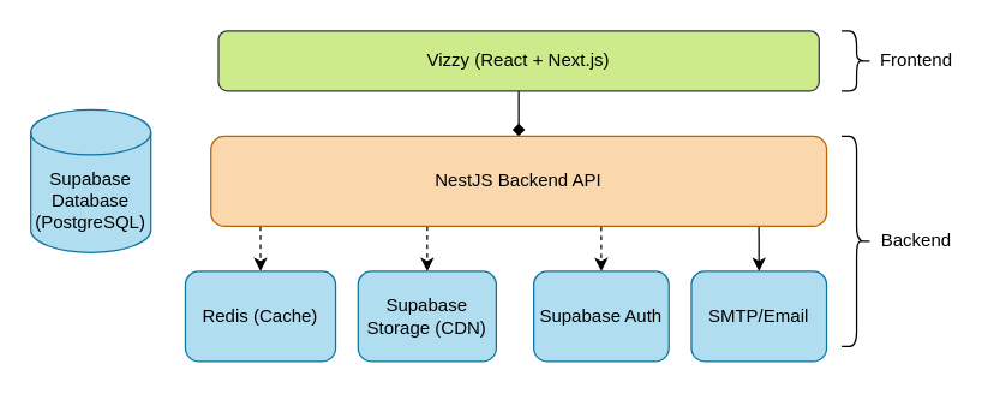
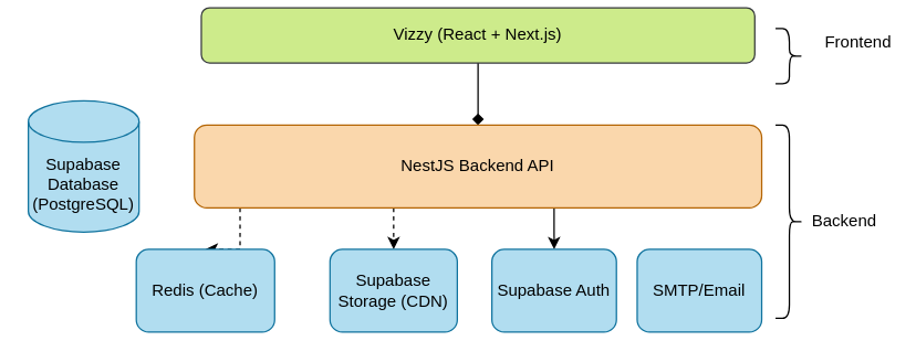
- <mxCell id="3" value="&lt;font&gt;Vizzy (React + Next.js)&lt;/font&gt;" style="rounded=1;whiteSpace=wrap;html=1;fillColor=#cdeb8b;strokeColor=#36393d;" parent="1" vertex="1"><mxGeometry x="145" y="20" width="400" height="40" as="geometry" /></mxCell>
+ <mxCell id="3" value="&lt;font&gt;Vizzy (React + Next.js)&lt;/font&gt;" style="rounded=1;whiteSpace=wrap;html=1;fillColor=#cdeb8b;strokeColor=#36393d;" parent="1" vertex="1"><mxGeometry x="145" y="5" width="400" height="40" as="geometry" /></mxCell>
- <mxCell id="12" value="Frontend" style="text;html=1;align=center;verticalAlign=middle;whiteSpace=wrap;rounded=0;" parent="1" vertex="1"><mxGeometry x="580" y="25" width="60" height="30" as="geometry" /></mxCell>
+ <mxCell id="12" value="Frontend" style="text;html=1;align=center;verticalAlign=middle;whiteSpace=wrap;rounded=0;" parent="1" vertex="1"><mxGeometry x="590" y="15" width="60" height="30" as="geometry" /></mxCell>
- <mxCell id="7" style="edgeStyle=orthogonalEdgeStyle;rounded=0;orthogonalLoop=1;jettySize=auto;html=1;entryX=0.5;entryY=0;entryDx=0;entryDy=0;exitX=0.89;exitY=0.997;exitDx=0;exitDy=0;exitPerimeter=0;" edge="1" parent="1" source="8" target="16"><mxGeometry relative="1" as="geometry" /></mxCell>
- <mxCell id="6" style="edgeStyle=orthogonalEdgeStyle;rounded=0;orthogonalLoop=1;jettySize=auto;html=1;entryX=0.5;entryY=0;entryDx=0;entryDy=0;exitX=0.634;exitY=1.004;exitDx=0;exitDy=0;exitPerimeter=0;dashed=1;" edge="1" parent="1" source="8" target="9"><mxGeometry relative="1" as="geometry" /></mxCell>
+ <mxCell id="6" style="edgeStyle=orthogonalEdgeStyle;rounded=0;orthogonalLoop=1;jettySize=auto;html=1;entryX=0.5;entryY=0;entryDx=0;entryDy=0;exitX=0.634;exitY=1.004;exitDx=0;exitDy=0;exitPerimeter=0;" edge="1" parent="1" source="8" target="9"><mxGeometry relative="1" as="geometry" /></mxCell>
- <mxCell id="17" value="Redis (Cache)" style="rounded=1;whiteSpace=wrap;html=1;fillColor=#b1ddf0;strokeColor=#10739e;" parent="1" vertex="1"><mxGeometry x="123" y="180" width="100" height="60" as="geometry" /></mxCell>
+ <mxCell id="17" value="Redis (Cache)" style="rounded=1;whiteSpace=wrap;html=1;fillColor=#b1ddf0;strokeColor=#10739e;" parent="1" vertex="1"><mxGeometry x="98" y="180" width="100" height="60" as="geometry" /></mxCell>
